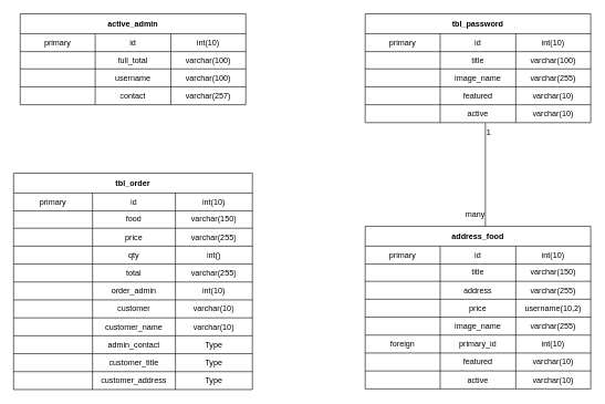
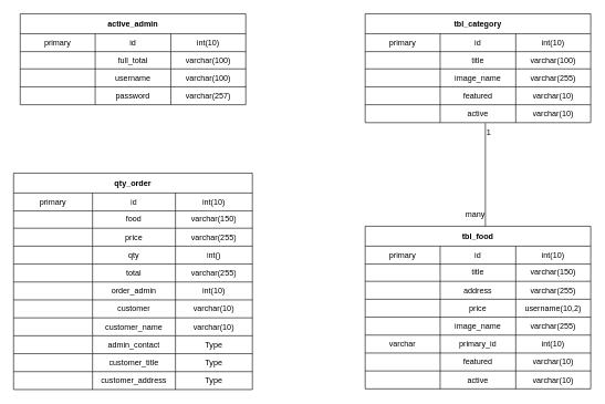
- <mxCell id="19" value="tbl_password" style="shape=table;startSize=30;container=1;collapsible=0;childLayout=tableLayout;fontStyle=1;align=center;" parent="1" vertex="1"><mxGeometry x="550" y="20" width="340" height="164" as="geometry" /></mxCell>
+ <mxCell id="19" value="tbl_category" style="shape=table;startSize=30;container=1;collapsible=0;childLayout=tableLayout;fontStyle=1;align=center;" parent="1" vertex="1"><mxGeometry x="550" y="20" width="340" height="164" as="geometry" /></mxCell>
- <mxCell id="17" value="contact" style="shape=partialRectangle;html=1;whiteSpace=wrap;connectable=0;fillColor=none;top=0;left=0;bottom=0;right=0;overflow=hidden;" parent="15" vertex="1"><mxGeometry x="113" width="114" height="27" as="geometry"><mxRectangle width="114" height="27" as="alternateBounds" /></mxGeometry></mxCell>
+ <mxCell id="17" value="password" style="shape=partialRectangle;html=1;whiteSpace=wrap;connectable=0;fillColor=none;top=0;left=0;bottom=0;right=0;overflow=hidden;" parent="15" vertex="1"><mxGeometry x="113" width="114" height="27" as="geometry"><mxRectangle width="114" height="27" as="alternateBounds" /></mxGeometry></mxCell>
- <mxCell id="40" value="tbl_order" style="shape=table;startSize=30;container=1;collapsible=0;childLayout=tableLayout;fontStyle=1;align=center;" parent="1" vertex="1"><mxGeometry x="20" y="260" width="360" height="326" as="geometry" /></mxCell>
+ <mxCell id="40" value="qty_order" style="shape=table;startSize=30;container=1;collapsible=0;childLayout=tableLayout;fontStyle=1;align=center;" parent="1" vertex="1"><mxGeometry x="20" y="260" width="360" height="326" as="geometry" /></mxCell>
- <mxCell id="85" value="address_food" style="shape=table;startSize=30;container=1;collapsible=0;childLayout=tableLayout;fontStyle=1;align=center;" parent="1" vertex="1"><mxGeometry x="550" y="340" width="340" height="245" as="geometry" /></mxCell>
+ <mxCell id="85" value="tbl_food" style="shape=table;startSize=30;container=1;collapsible=0;childLayout=tableLayout;fontStyle=1;align=center;" parent="1" vertex="1"><mxGeometry x="550" y="340" width="340" height="245" as="geometry" /></mxCell>
- <mxCell id="107" value="foreign" style="shape=partialRectangle;html=1;whiteSpace=wrap;connectable=0;fillColor=none;top=0;left=0;bottom=0;right=0;overflow=hidden;" parent="106" vertex="1"><mxGeometry width="113" height="27" as="geometry"><mxRectangle width="113" height="27" as="alternateBounds" /></mxGeometry></mxCell>
+ <mxCell id="107" value="varchar" style="shape=partialRectangle;html=1;whiteSpace=wrap;connectable=0;fillColor=none;top=0;left=0;bottom=0;right=0;overflow=hidden;" parent="106" vertex="1"><mxGeometry width="113" height="27" as="geometry"><mxRectangle width="113" height="27" as="alternateBounds" /></mxGeometry></mxCell>
